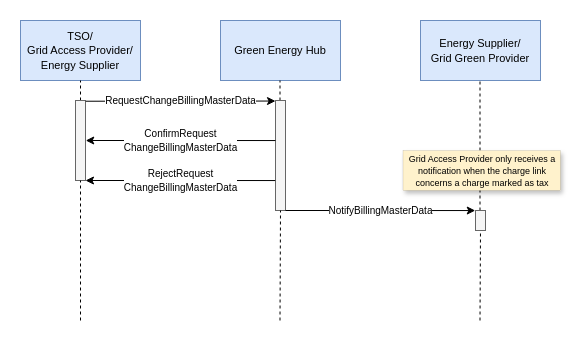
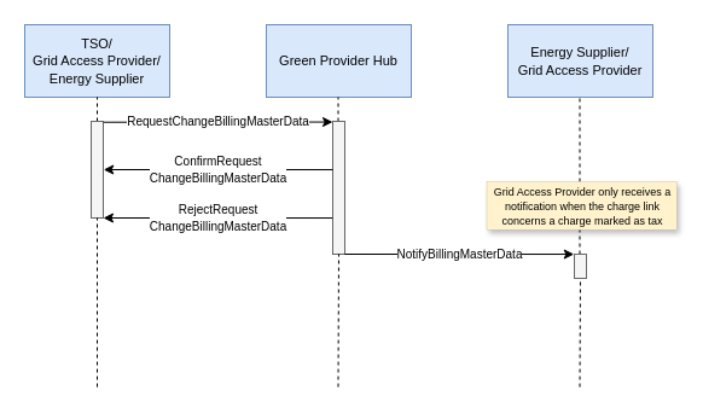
- <mxCell id="3" value="&lt;font style=&quot;font-size: 11px;&quot;&gt;Green Energy Hub&lt;/font&gt;" style="rounded=0;whiteSpace=wrap;html=1;fillColor=#dae8fc;strokeColor=#6c8ebf;" vertex="1" parent="1"><mxGeometry x="220" y="20" width="120" height="60" as="geometry" /></mxCell>
+ <mxCell id="3" value="&lt;font style=&quot;font-size: 11px;&quot;&gt;Green Provider Hub&lt;/font&gt;" style="rounded=0;whiteSpace=wrap;html=1;fillColor=#dae8fc;strokeColor=#6c8ebf;" vertex="1" parent="1"><mxGeometry x="220" y="20" width="120" height="60" as="geometry" /></mxCell>
- <mxCell id="4" value="&lt;font style=&quot;font-size: 11px;&quot;&gt;Energy Supplier/&lt;br&gt;Grid Green Provider&lt;/font&gt;" style="rounded=0;whiteSpace=wrap;html=1;fillColor=#dae8fc;strokeColor=#6c8ebf;" vertex="1" parent="1"><mxGeometry x="420" y="20" width="120" height="60" as="geometry" /></mxCell>
+ <mxCell id="4" value="&lt;font style=&quot;font-size: 11px;&quot;&gt;Energy Supplier/&lt;br&gt;Grid Access Provider&lt;/font&gt;" style="rounded=0;whiteSpace=wrap;html=1;fillColor=#dae8fc;strokeColor=#6c8ebf;" vertex="1" parent="1"><mxGeometry x="420" y="20" width="120" height="60" as="geometry" /></mxCell>
